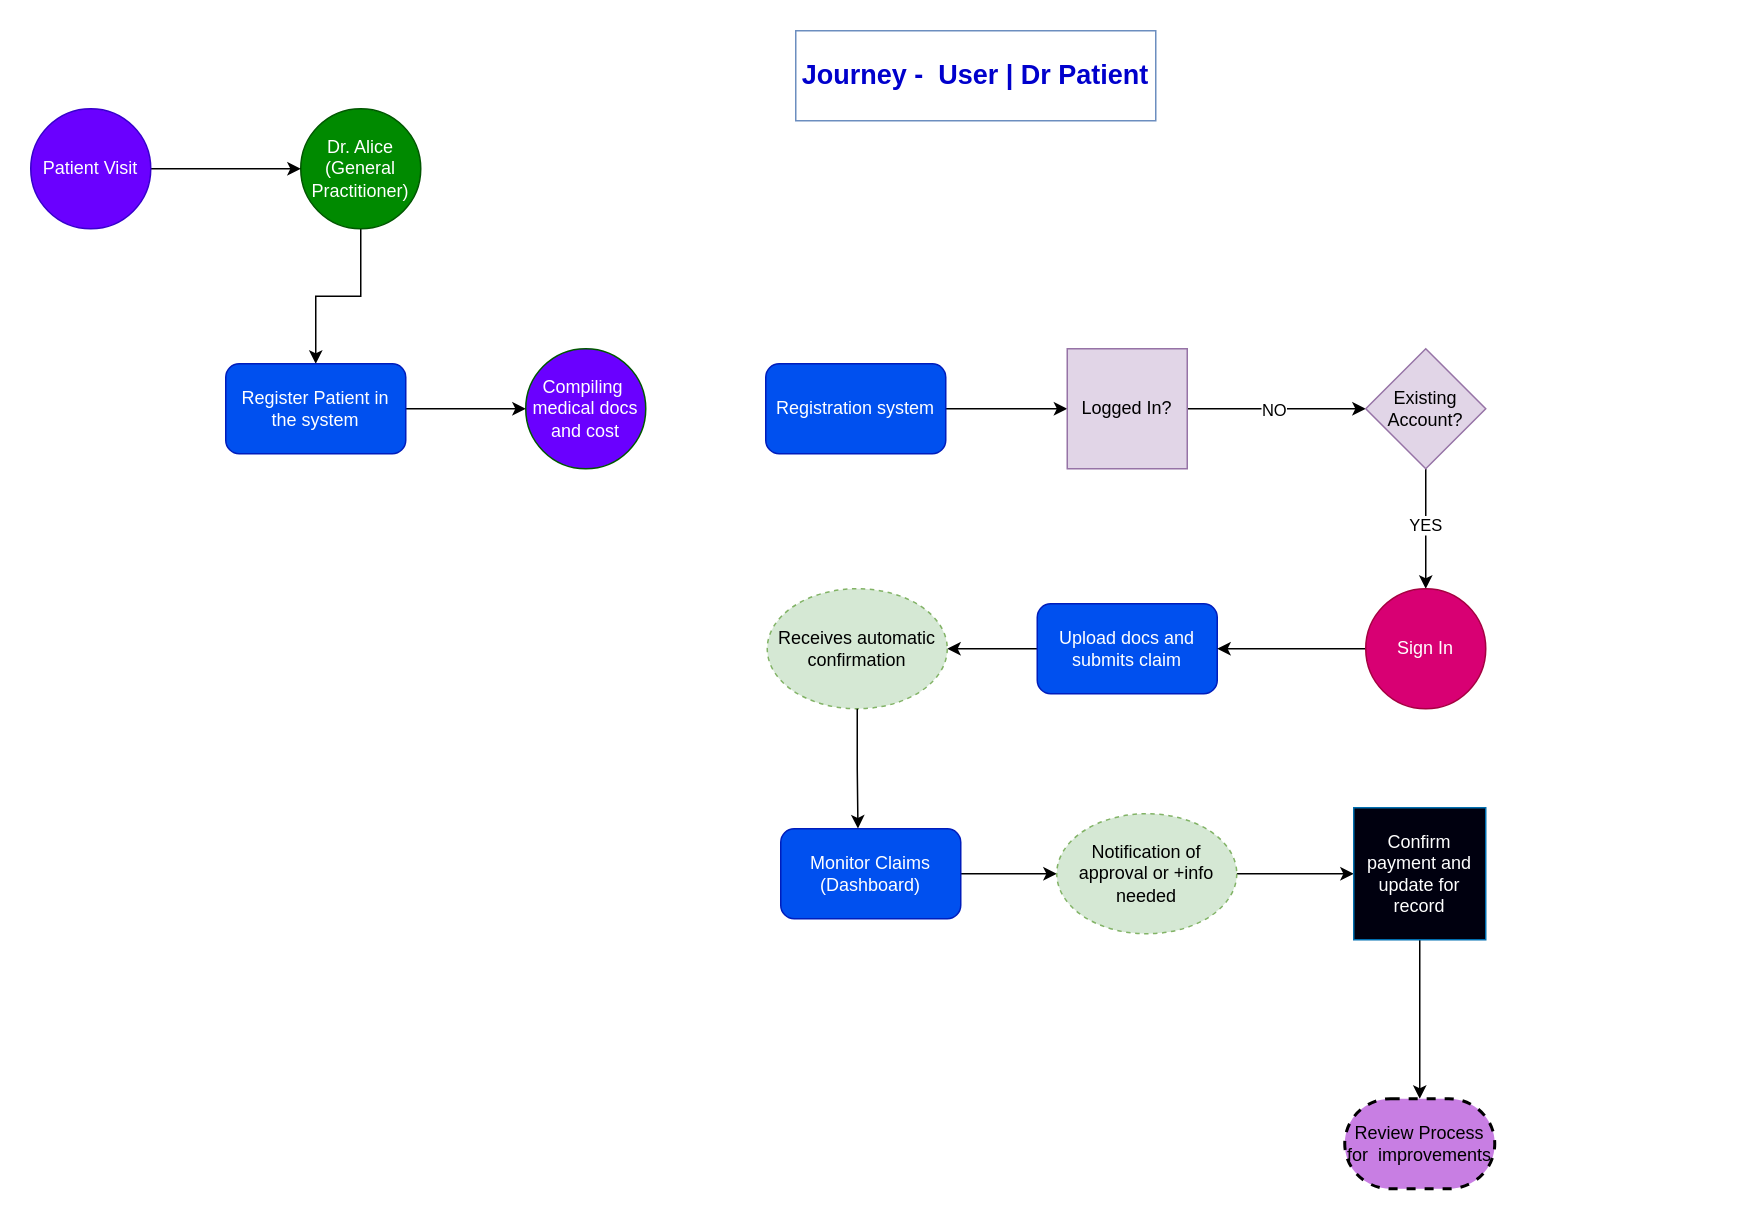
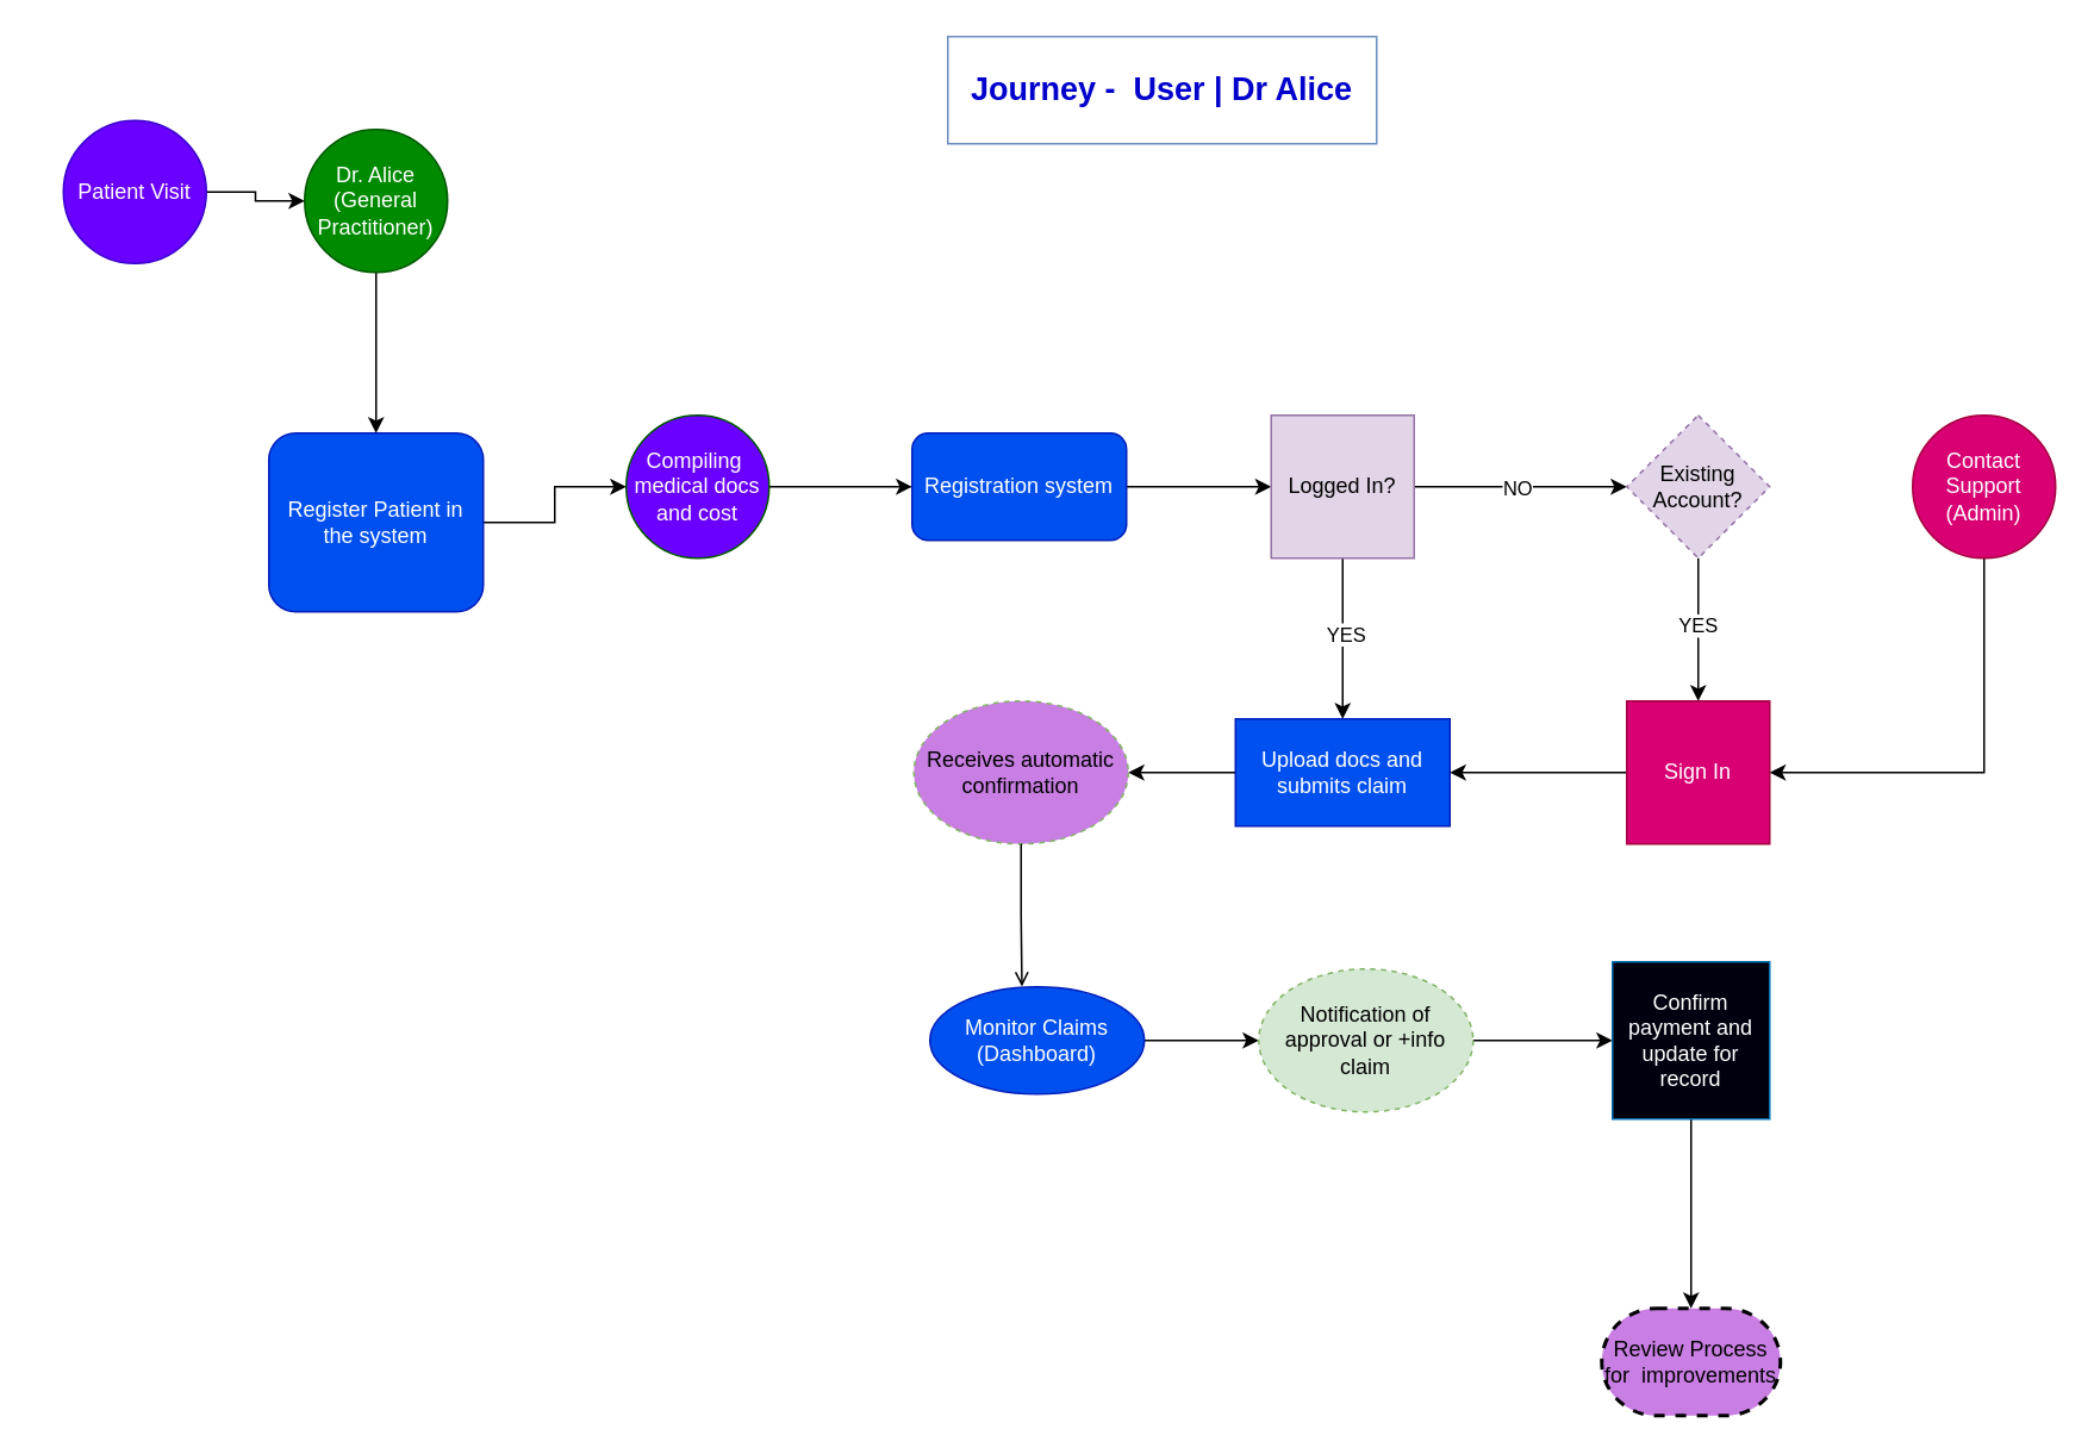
- <mxCell id="2" value="&lt;b&gt;&lt;font style=&quot;font-size: 18px;&quot; color=&quot;#0000cc&quot;&gt;Journey -&amp;nbsp; User | Dr Patient&lt;/font&gt;&lt;/b&gt;" style="text;html=1;align=center;verticalAlign=middle;whiteSpace=wrap;rounded=0;fillColor=none;strokeColor=#6c8ebf;" parent="1" vertex="1"><mxGeometry x="530" y="20" width="240" height="60" as="geometry" /></mxCell>
+ <mxCell id="2" value="&lt;b&gt;&lt;font style=&quot;font-size: 18px;&quot; color=&quot;#0000cc&quot;&gt;Journey -&amp;nbsp; User | Dr Alice&lt;/font&gt;&lt;/b&gt;" style="text;html=1;align=center;verticalAlign=middle;whiteSpace=wrap;rounded=0;fillColor=none;strokeColor=#6c8ebf;" parent="1" vertex="1"><mxGeometry x="530" y="20" width="240" height="60" as="geometry" /></mxCell>
- <mxCell id="6" value="Patient Visit" style="ellipse;whiteSpace=wrap;html=1;aspect=fixed;fillColor=#6a00ff;strokeColor=#3700CC;fontColor=#ffffff;" vertex="1" parent="1"><mxGeometry x="20" y="72" width="80" height="80" as="geometry" /></mxCell>
+ <mxCell id="6" value="Patient Visit" style="ellipse;whiteSpace=wrap;html=1;aspect=fixed;fillColor=#6a00ff;strokeColor=#3700CC;fontColor=#ffffff;" vertex="1" parent="1"><mxGeometry x="35" y="67" width="80" height="80" as="geometry" /></mxCell>
- <mxCell id="4" value="&lt;div style=&quot;&quot;&gt;&lt;span style=&quot;background-color: initial;&quot;&gt;Dr. Alice (General Practitioner)&lt;/span&gt;&lt;/div&gt;" style="ellipse;whiteSpace=wrap;html=1;aspect=fixed;fillColor=#008a00;strokeColor=#005700;fontColor=#ffffff;align=center;" parent="1" vertex="1"><mxGeometry x="200" y="72" width="80" height="80" as="geometry" /></mxCell>
+ <mxCell id="4" value="&lt;div style=&quot;&quot;&gt;&lt;span style=&quot;background-color: initial;&quot;&gt;Dr. Alice (General Practitioner)&lt;/span&gt;&lt;/div&gt;" style="ellipse;whiteSpace=wrap;html=1;aspect=fixed;fillColor=#008a00;strokeColor=#005700;fontColor=#ffffff;align=center;" parent="1" vertex="1"><mxGeometry x="170" y="72" width="80" height="80" as="geometry" /></mxCell>
- <mxCell id="8" value="Register Patient in the system" style="rounded=1;whiteSpace=wrap;html=1;fillColor=#0050ef;fontColor=#ffffff;strokeColor=#001DBC;" vertex="1" parent="1"><mxGeometry x="150" y="242" width="120" height="60" as="geometry" /></mxCell>
+ <mxCell id="8" value="Register Patient in the system" style="rounded=1;whiteSpace=wrap;html=1;fillColor=#0050ef;fontColor=#ffffff;strokeColor=#001DBC;" vertex="1" parent="1"><mxGeometry x="150" y="242" width="120" height="100" as="geometry" /></mxCell>
+ <mxCell id="9" style="edgeStyle=orthogonalEdgeStyle;rounded=0;orthogonalLoop=1;jettySize=auto;html=1;entryX=0;entryY=0.5;entryDx=0;entryDy=0;" edge="1" parent="1" source="10" target="12"><mxGeometry relative="1" as="geometry" /></mxCell>
- <mxCell id="22" value="Existing Account?" style="rhombus;whiteSpace=wrap;html=1;fillColor=#e1d5e7;strokeColor=#9673a6;" vertex="1" parent="1"><mxGeometry x="910" y="232" width="80" height="80" as="geometry" /></mxCell>
+ <mxCell id="22" value="Existing Account?" style="rhombus;whiteSpace=wrap;html=1;fillColor=#e1d5e7;strokeColor=#9673a6;dashed=1;" vertex="1" parent="1"><mxGeometry x="910" y="232" width="80" height="80" as="geometry" /></mxCell>
+ <mxCell id="26" value="Contact Support (Admin)" style="ellipse;whiteSpace=wrap;html=1;aspect=fixed;fillColor=#d80073;strokeColor=#A50040;fontColor=#ffffff;" vertex="1" parent="1"><mxGeometry x="1070" y="232" width="80" height="80" as="geometry" /></mxCell>
+ <mxCell id="13" style="edgeStyle=orthogonalEdgeStyle;rounded=0;orthogonalLoop=1;jettySize=auto;html=1;entryX=0.5;entryY=0;entryDx=0;entryDy=0;" edge="1" parent="1" source="17" target="19"><mxGeometry relative="1" as="geometry" /></mxCell>
+ <mxCell id="14" value="YES" style="edgeLabel;html=1;align=center;verticalAlign=middle;resizable=0;points=[];" vertex="1" connectable="0" parent="13"><mxGeometry x="-0.064" y="1" relative="1" as="geometry"><mxPoint as="offset" /></mxGeometry></mxCell>
+ <mxCell id="25" style="edgeStyle=orthogonalEdgeStyle;rounded=0;orthogonalLoop=1;jettySize=auto;html=1;entryX=1;entryY=0.5;entryDx=0;entryDy=0;" edge="1" parent="1" source="26" target="24"><mxGeometry relative="1" as="geometry"><Array as="points"><mxPoint x="1110" y="432" /></Array></mxGeometry></mxCell>
- <mxCell id="27" value="Receives automatic confirmation" style="ellipse;whiteSpace=wrap;html=1;fillColor=#d5e8d4;strokeColor=#82b366;dashed=1;" vertex="1" parent="1"><mxGeometry x="511" y="392" width="120" height="80" as="geometry" /></mxCell>
+ <mxCell id="27" value="Receives automatic confirmation" style="ellipse;whiteSpace=wrap;html=1;fillColor=#c87ee3;strokeColor=#82b366;dashed=1;" vertex="1" parent="1"><mxGeometry x="511" y="392" width="120" height="80" as="geometry" /></mxCell>
- <mxCell id="19" value="Upload docs and submits claim" style="rounded=1;whiteSpace=wrap;html=1;fillColor=#0050ef;fontColor=#ffffff;strokeColor=#001DBC;" vertex="1" parent="1"><mxGeometry x="691" y="402" width="120" height="60" as="geometry" /></mxCell>
+ <mxCell id="19" value="Upload docs and submits claim" style="whiteSpace=wrap;html=1;fillColor=#0050ef;fontColor=#ffffff;strokeColor=#001DBC;rounded=0;" vertex="1" parent="1"><mxGeometry x="691" y="402" width="120" height="60" as="geometry" /></mxCell>
- <mxCell id="24" value="Sign In" style="ellipse;whiteSpace=wrap;html=1;aspect=fixed;fillColor=#d80073;strokeColor=#A50040;fontColor=#ffffff;" vertex="1" parent="1"><mxGeometry x="910" y="392" width="80" height="80" as="geometry" /></mxCell>
+ <mxCell id="24" value="Sign In" style="whiteSpace=wrap;html=1;aspect=fixed;fillColor=#d80073;strokeColor=#A50040;fontColor=#ffffff;rounded=0;" vertex="1" parent="1"><mxGeometry x="910" y="392" width="80" height="80" as="geometry" /></mxCell>
- <mxCell id="35" style="edgeStyle=orthogonalEdgeStyle;rounded=0;orthogonalLoop=1;jettySize=auto;html=1;entryX=0.429;entryY=-0.003;entryDx=0;entryDy=0;entryPerimeter=0;" edge="1" parent="1" source="27" target="29"><mxGeometry relative="1" as="geometry" /></mxCell>
+ <mxCell id="35" style="edgeStyle=orthogonalEdgeStyle;rounded=0;orthogonalLoop=1;jettySize=auto;html=1;entryX=0.429;entryY=-0.003;entryDx=0;entryDy=0;entryPerimeter=0;endArrow=open;" edge="1" parent="1" source="27" target="29"><mxGeometry relative="1" as="geometry" /></mxCell>
- <mxCell id="29" value="Monitor Claims (Dashboard)" style="rounded=1;whiteSpace=wrap;html=1;fillColor=#0050ef;fontColor=#ffffff;strokeColor=#001DBC;" vertex="1" parent="1"><mxGeometry x="520" y="552" width="120" height="60" as="geometry" /></mxCell>
+ <mxCell id="29" value="Monitor Claims (Dashboard)" style="ellipse;whiteSpace=wrap;html=1;fillColor=#0050ef;fontColor=#ffffff;strokeColor=#001DBC;" vertex="1" parent="1"><mxGeometry x="520" y="552" width="120" height="60" as="geometry" /></mxCell>
- <mxCell id="31" value="Notification of approval or +info needed" style="ellipse;whiteSpace=wrap;html=1;fillColor=#d5e8d4;strokeColor=#82b366;dashed=1;" vertex="1" parent="1"><mxGeometry x="704" y="542" width="120" height="80" as="geometry" /></mxCell>
+ <mxCell id="31" value="Notification of approval or +info claim" style="ellipse;whiteSpace=wrap;html=1;fillColor=#d5e8d4;strokeColor=#82b366;dashed=1;" vertex="1" parent="1"><mxGeometry x="704" y="542" width="120" height="80" as="geometry" /></mxCell>
